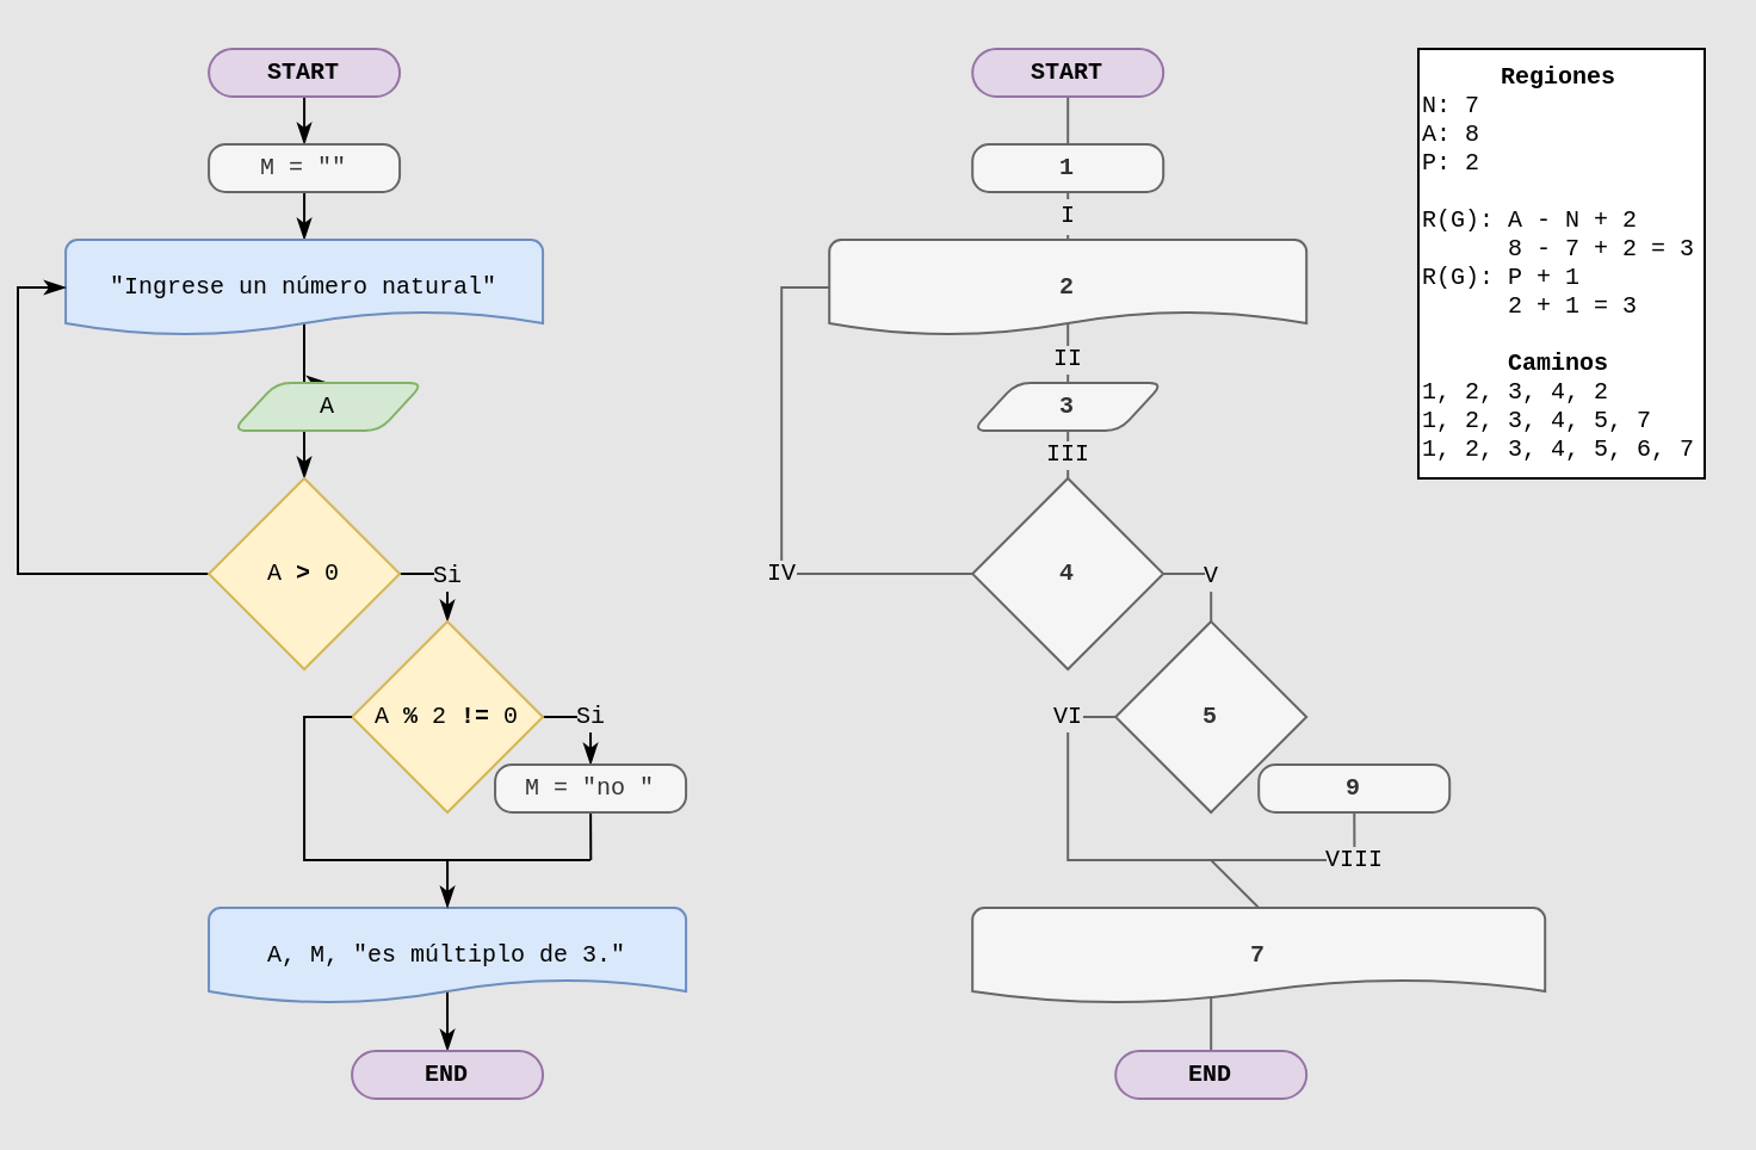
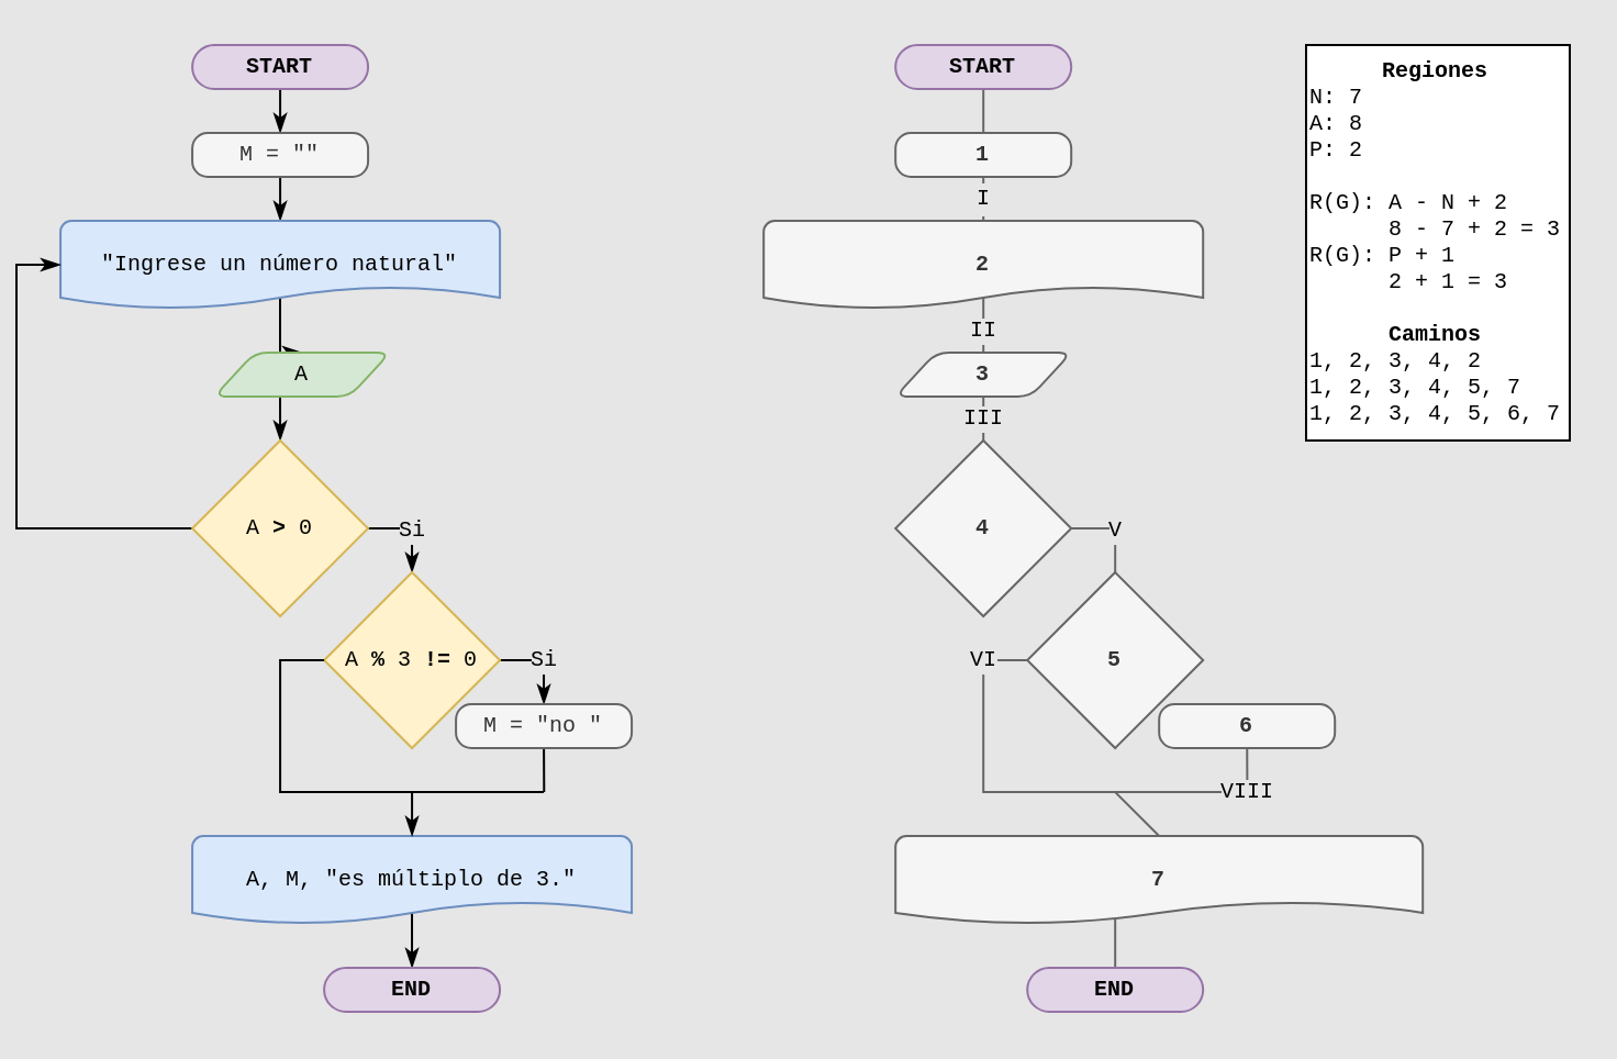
- <mxCell id="35" value="IV" style="edgeStyle=orthogonalEdgeStyle;rounded=0;orthogonalLoop=1;jettySize=auto;html=1;exitX=0;exitY=0.5;exitDx=0;exitDy=0;exitPerimeter=0;entryX=0;entryY=0.5;entryDx=0;entryDy=0;entryPerimeter=0;fontFamily=Courier New;fontSize=10;endArrow=none;endFill=0;fillColor=#f5f5f5;strokeColor=#666666;labelBackgroundColor=#E6E6E6;" parent="1" source="36" target="30" edge="1"><mxGeometry x="-0.273" relative="1" as="geometry"><mxPoint as="offset" /></mxGeometry></mxCell>
- <mxCell id="17" value="A &lt;b&gt;%&lt;/b&gt; 2 &lt;b&gt;!=&lt;/b&gt; 0" style="strokeWidth=1;html=1;shape=mxgraph.flowchart.decision;whiteSpace=wrap;fontFamily=Courier New;fontSize=10;fillColor=#fff2cc;strokeColor=#d6b656;" parent="1" vertex="1"><mxGeometry x="140.04" y="260" width="80" height="80" as="geometry" /></mxCell>
+ <mxCell id="17" value="A &lt;b&gt;%&lt;/b&gt; 3 &lt;b&gt;!=&lt;/b&gt; 0" style="strokeWidth=1;html=1;shape=mxgraph.flowchart.decision;whiteSpace=wrap;fontFamily=Courier New;fontSize=10;fillColor=#fff2cc;strokeColor=#d6b656;" parent="1" vertex="1"><mxGeometry x="140.04" y="260" width="80" height="80" as="geometry" /></mxCell>
- <mxCell id="39" value="9" style="rounded=1;whiteSpace=wrap;html=1;absoluteArcSize=1;arcSize=14;strokeWidth=1;fontSize=10;fontFamily=Courier New;fontStyle=1;fillColor=#f5f5f5;fontColor=#333333;strokeColor=#666666;" parent="1" vertex="1"><mxGeometry x="520.1" y="320" width="80" height="20" as="geometry" /></mxCell>
+ <mxCell id="39" value="6" style="rounded=1;whiteSpace=wrap;html=1;absoluteArcSize=1;arcSize=14;strokeWidth=1;fontSize=10;fontFamily=Courier New;fontStyle=1;fillColor=#f5f5f5;fontColor=#333333;strokeColor=#666666;" parent="1" vertex="1"><mxGeometry x="520.1" y="320" width="80" height="20" as="geometry" /></mxCell>
